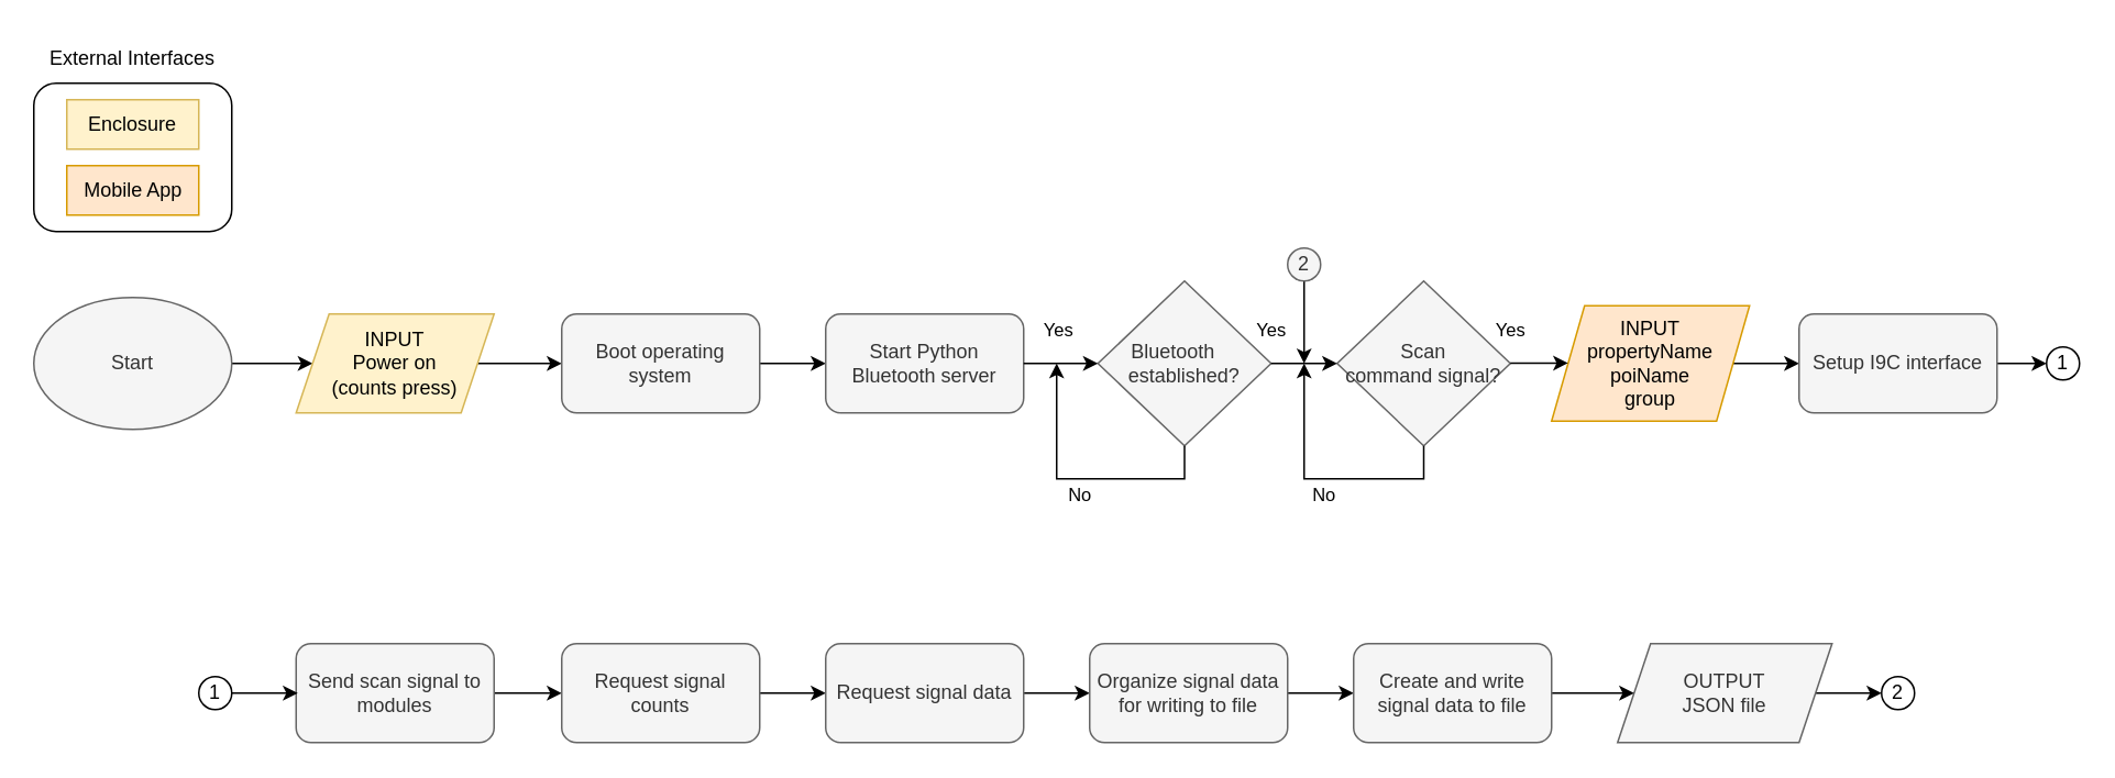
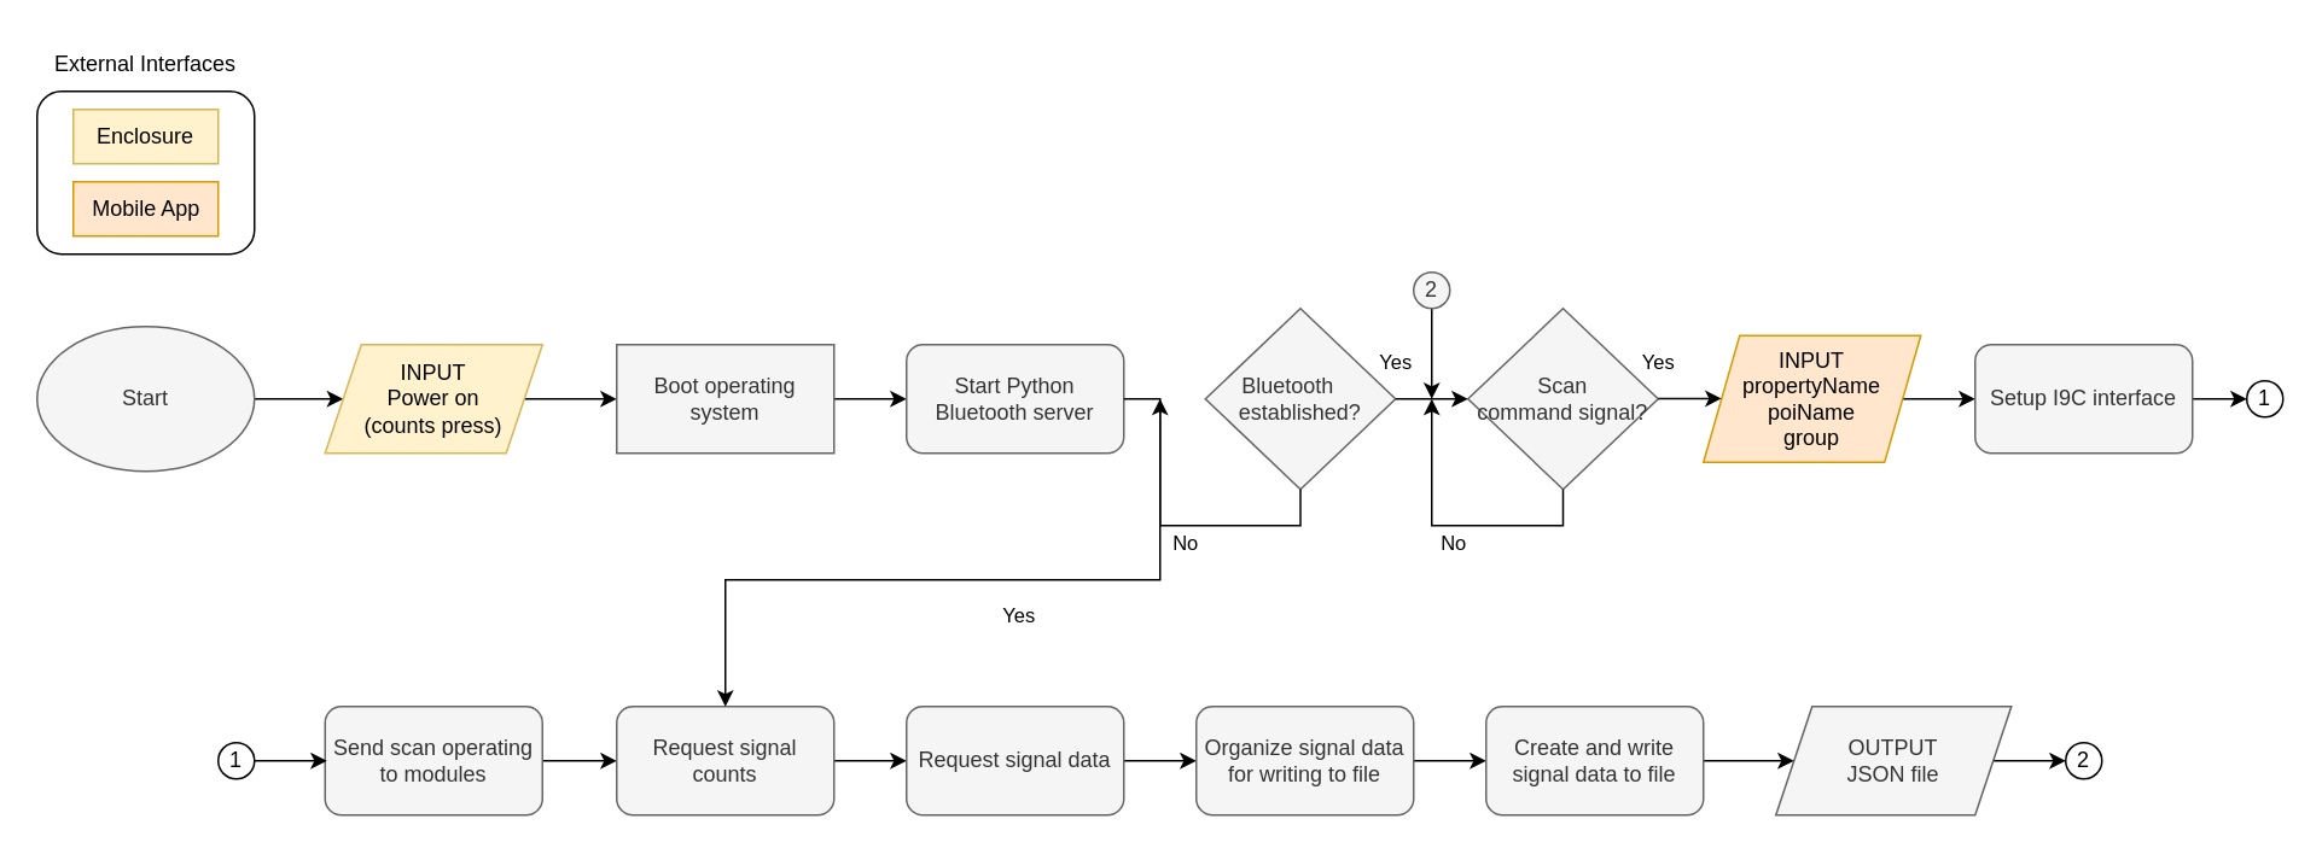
- <mxCell id="8" value="Boot operating system" style="rounded=1;whiteSpace=wrap;html=1;fillColor=#f5f5f5;fontColor=#333333;strokeColor=#666666;" parent="1" vertex="1"><mxGeometry x="340" y="190" width="120" height="60" as="geometry" /></mxCell>
+ <mxCell id="8" value="Boot operating system" style="whiteSpace=wrap;html=1;fillColor=#f5f5f5;fontColor=#333333;strokeColor=#666666;rounded=0;" parent="1" vertex="1"><mxGeometry x="340" y="190" width="120" height="60" as="geometry" /></mxCell>
- <mxCell id="40" value="Yes" style="rounded=0;html=1;jettySize=auto;orthogonalLoop=1;fontSize=11;endArrow=classic;endFill=1;endSize=6;strokeWidth=1;shadow=0;labelBackgroundColor=none;edgeStyle=orthogonalEdgeStyle;exitX=1;exitY=0.5;exitDx=0;exitDy=0;entryX=0;entryY=0.5;entryDx=0;entryDy=0;" parent="1" source="22" target="9" edge="1"><mxGeometry x="-0.077" y="20" relative="1" as="geometry"><mxPoint as="offset" /><mxPoint x="614" y="219.92" as="sourcePoint" /><mxPoint x="654" y="219.92" as="targetPoint" /></mxGeometry></mxCell>
+ <mxCell id="40" value="Yes" style="rounded=0;html=1;jettySize=auto;orthogonalLoop=1;fontSize=11;endArrow=classic;endFill=1;endSize=6;strokeWidth=1;shadow=0;labelBackgroundColor=none;edgeStyle=orthogonalEdgeStyle;exitX=1;exitY=0.5;exitDx=0;exitDy=0;" parent="1" source="22" target="28" edge="1"><mxGeometry x="-0.077" y="20" relative="1" as="geometry"><mxPoint as="offset" /><mxPoint x="614" y="219.92" as="sourcePoint" /><mxPoint x="654" y="219.92" as="targetPoint" /></mxGeometry></mxCell>
- <mxCell id="26" value="Send scan signal to modules" style="rounded=1;whiteSpace=wrap;html=1;fillColor=#f5f5f5;fontColor=#333333;strokeColor=#666666;" parent="1" vertex="1"><mxGeometry x="179" y="390" width="120" height="60" as="geometry" /></mxCell>
+ <mxCell id="26" value="Send scan operating to modules" style="rounded=1;whiteSpace=wrap;html=1;fillColor=#f5f5f5;fontColor=#333333;strokeColor=#666666;" parent="1" vertex="1"><mxGeometry x="179" y="390" width="120" height="60" as="geometry" /></mxCell>
